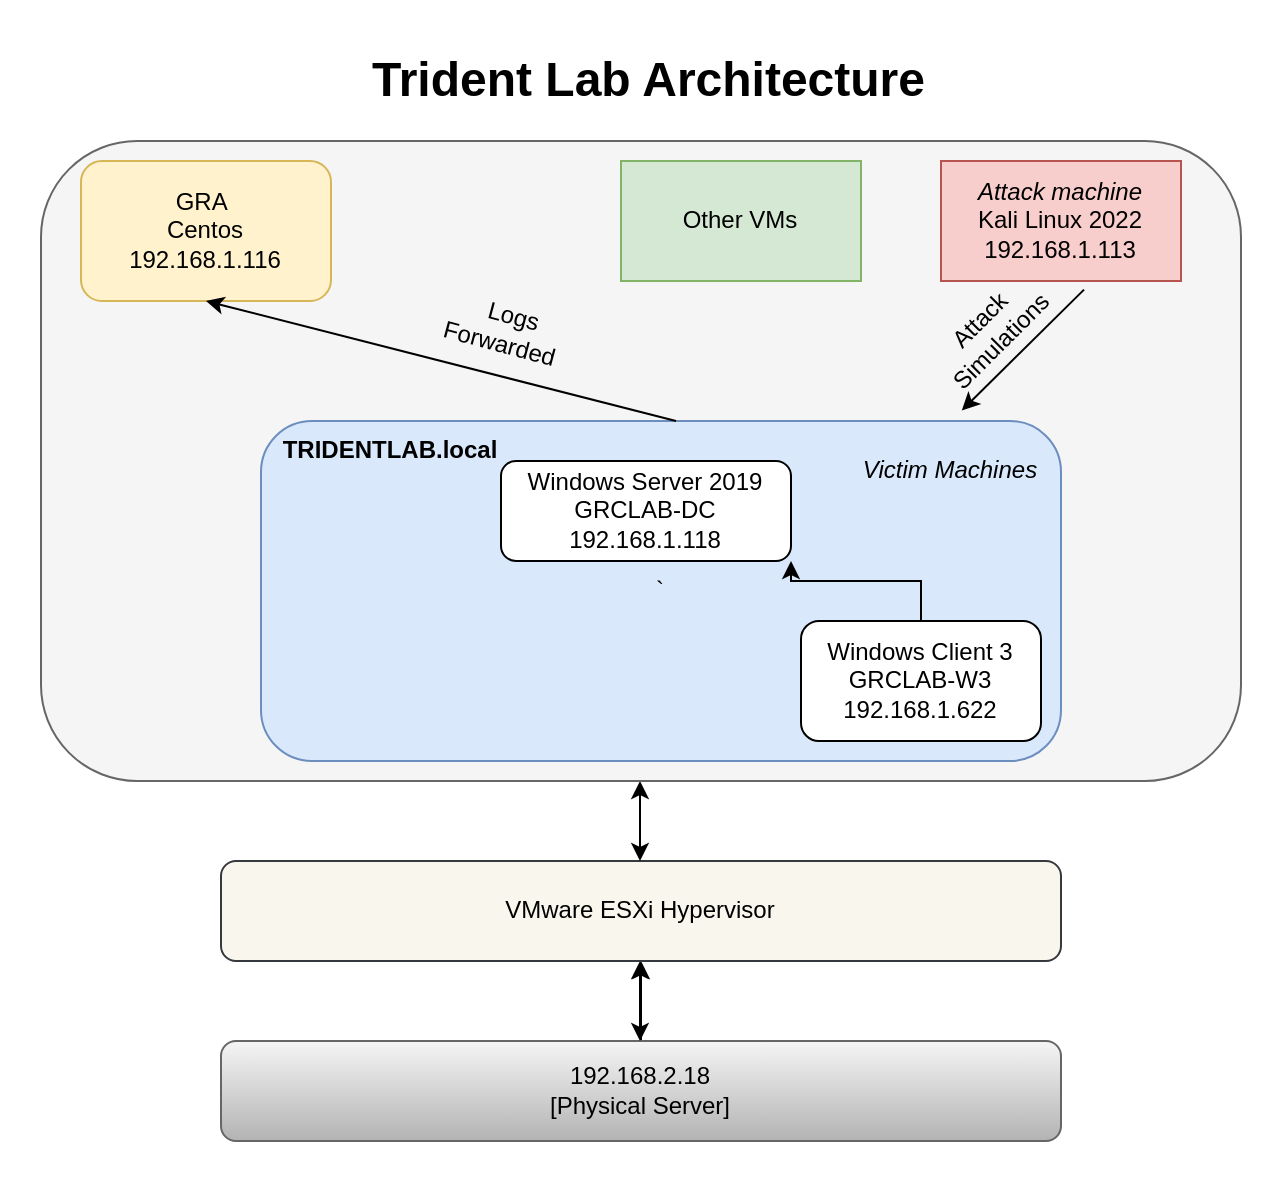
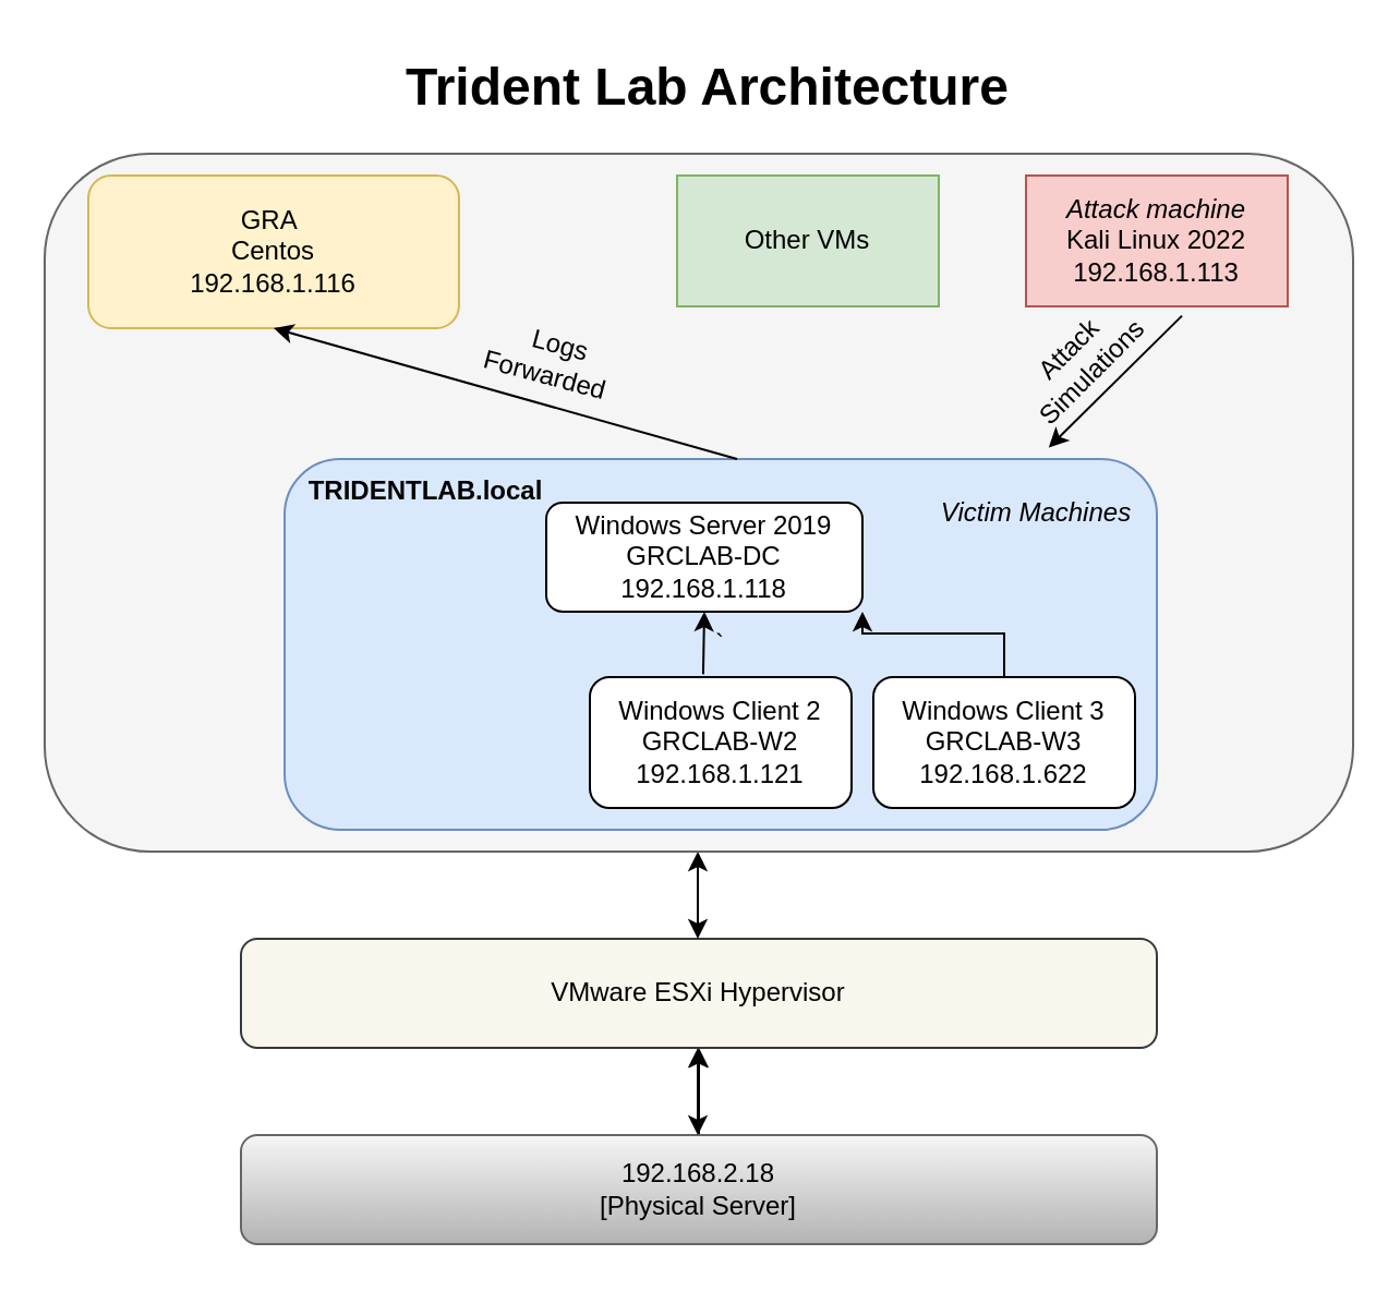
- <mxCell id="19" value="GRA&amp;nbsp;&lt;br&gt;Centos&lt;br&gt;192.168.1.116" style="rounded=1;whiteSpace=wrap;html=1;fillColor=#fff2cc;strokeColor=#d6b656;" parent="1" vertex="1"><mxGeometry x="40" y="80" width="125" height="70" as="geometry" /></mxCell>
+ <mxCell id="19" value="GRA&amp;nbsp;&lt;br&gt;Centos&lt;br&gt;192.168.1.116" style="rounded=1;whiteSpace=wrap;html=1;fillColor=#fff2cc;strokeColor=#d6b656;" parent="1" vertex="1"><mxGeometry x="40" y="80" width="170" height="70" as="geometry" /></mxCell>
+ <mxCell id="15" value="" style="endArrow=classic;html=1;rounded=0;entryX=0.5;entryY=1;entryDx=0;entryDy=0;exitX=0.433;exitY=-0.022;exitDx=0;exitDy=0;exitPerimeter=0;" parent="1" source="12" target="11" edge="1"><mxGeometry width="50" height="50" relative="1" as="geometry"><mxPoint x="330" y="310" as="sourcePoint" /><mxPoint x="360" y="280" as="targetPoint" /></mxGeometry></mxCell>
+ <mxCell id="12" value="Windows Client 2&lt;br&gt;GRCLAB-W2&lt;br&gt;192.168.1.121" style="rounded=1;whiteSpace=wrap;html=1;" parent="1" vertex="1"><mxGeometry x="270" y="310" width="120" height="60" as="geometry" /></mxCell>
